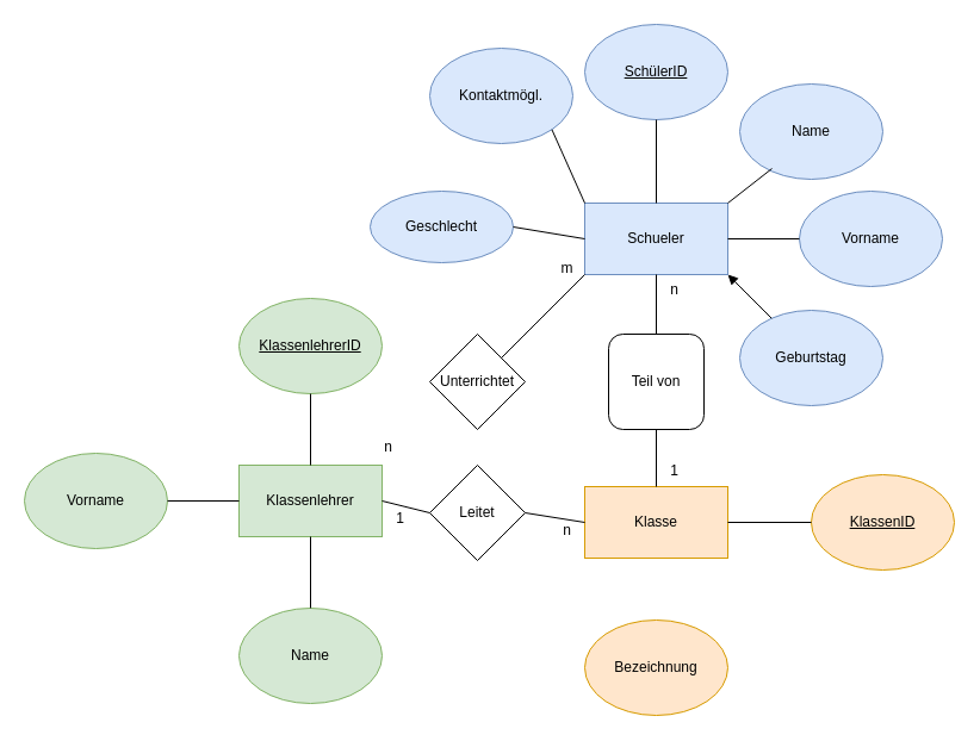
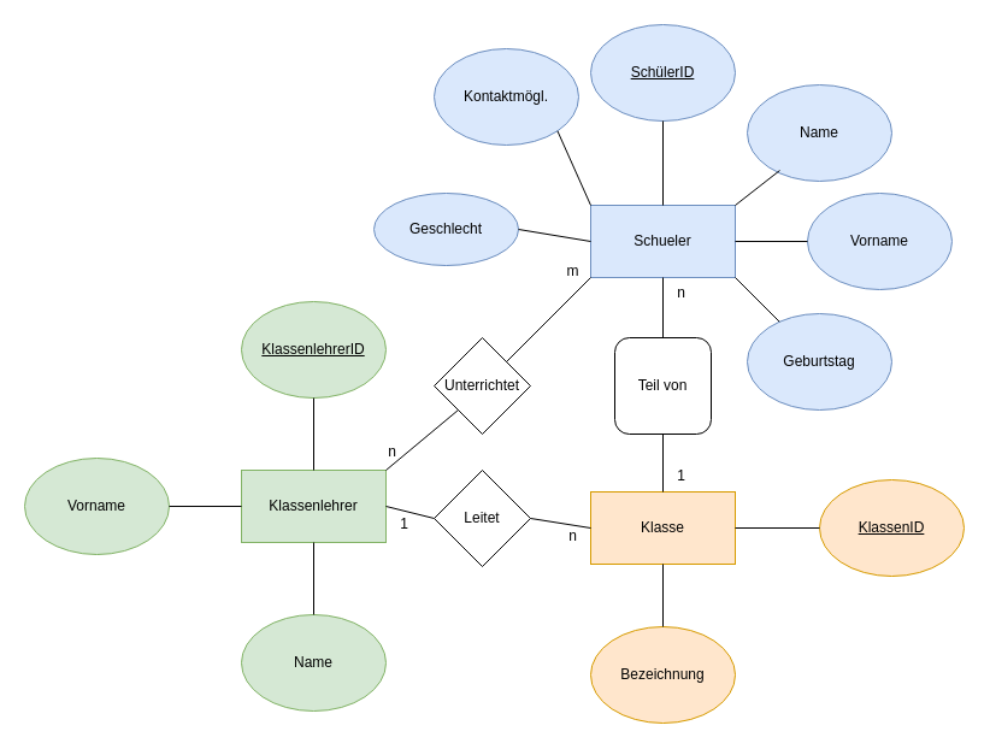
- <mxCell id="13" value="" style="endArrow=block;html=1;rounded=0;entryX=1;entryY=1;entryDx=0;entryDy=0;" parent="1" source="5" target="2" edge="1"><mxGeometry width="50" height="50" relative="1" as="geometry"><mxPoint x="520" y="230" as="sourcePoint" /><mxPoint x="570" y="180" as="targetPoint" /></mxGeometry></mxCell>
+ <mxCell id="13" value="" style="endArrow=none;html=1;rounded=0;entryX=1;entryY=1;entryDx=0;entryDy=0;" parent="1" source="5" target="2" edge="1"><mxGeometry width="50" height="50" relative="1" as="geometry"><mxPoint x="520" y="230" as="sourcePoint" /><mxPoint x="570" y="180" as="targetPoint" /></mxGeometry></mxCell>
+ <mxCell id="18" value="" style="endArrow=none;html=1;rounded=0;entryX=0;entryY=1;entryDx=0;entryDy=0;exitX=1;exitY=0;exitDx=0;exitDy=0;" edge="1" parent="1" source="15" target="17"><mxGeometry width="50" height="50" relative="1" as="geometry"><mxPoint x="320" y="480" as="sourcePoint" /><mxPoint x="370" y="430" as="targetPoint" /></mxGeometry></mxCell>
+ <mxCell id="36" value="" style="endArrow=none;html=1;rounded=0;exitX=0.5;exitY=0;exitDx=0;exitDy=0;entryX=0.5;entryY=1;entryDx=0;entryDy=0;" edge="1" parent="1" source="35" target="16"><mxGeometry width="50" height="50" relative="1" as="geometry"><mxPoint x="380" y="400" as="sourcePoint" /><mxPoint x="430" y="350" as="targetPoint" /></mxGeometry></mxCell>
